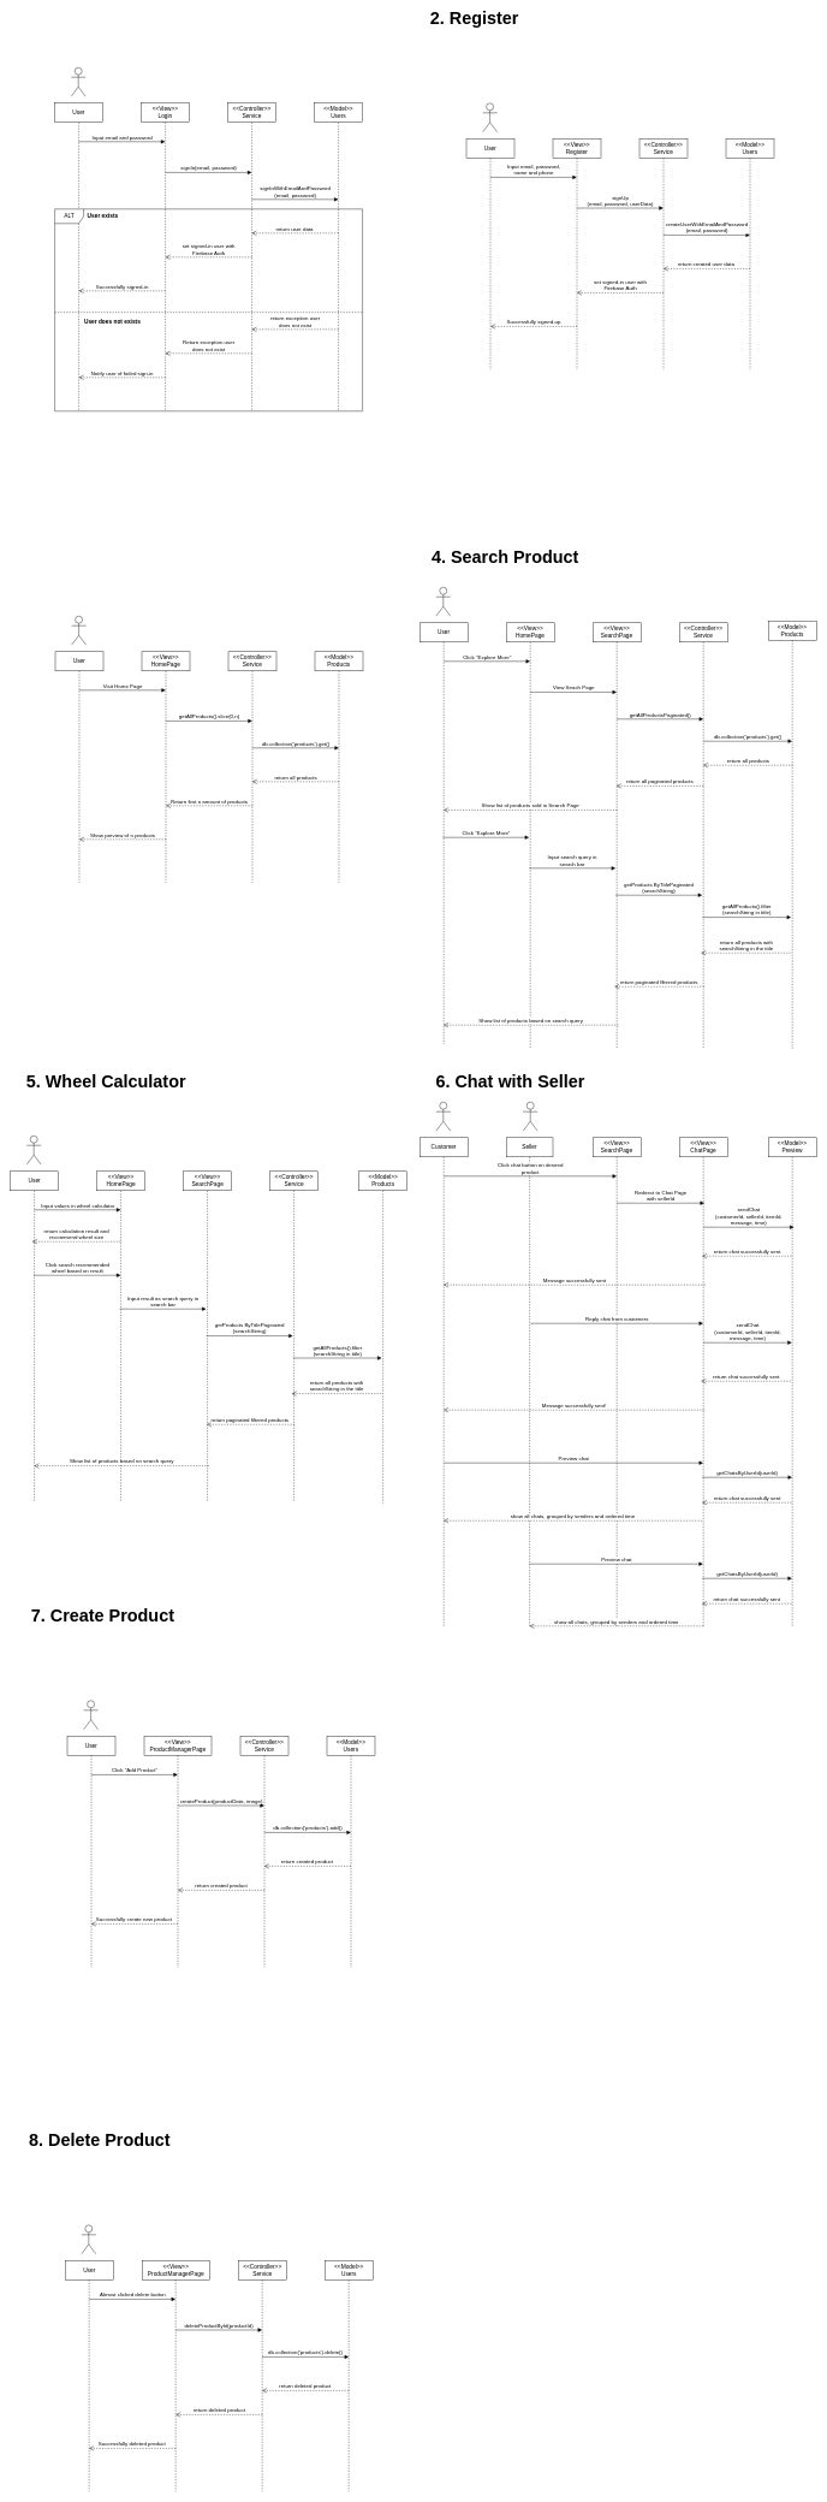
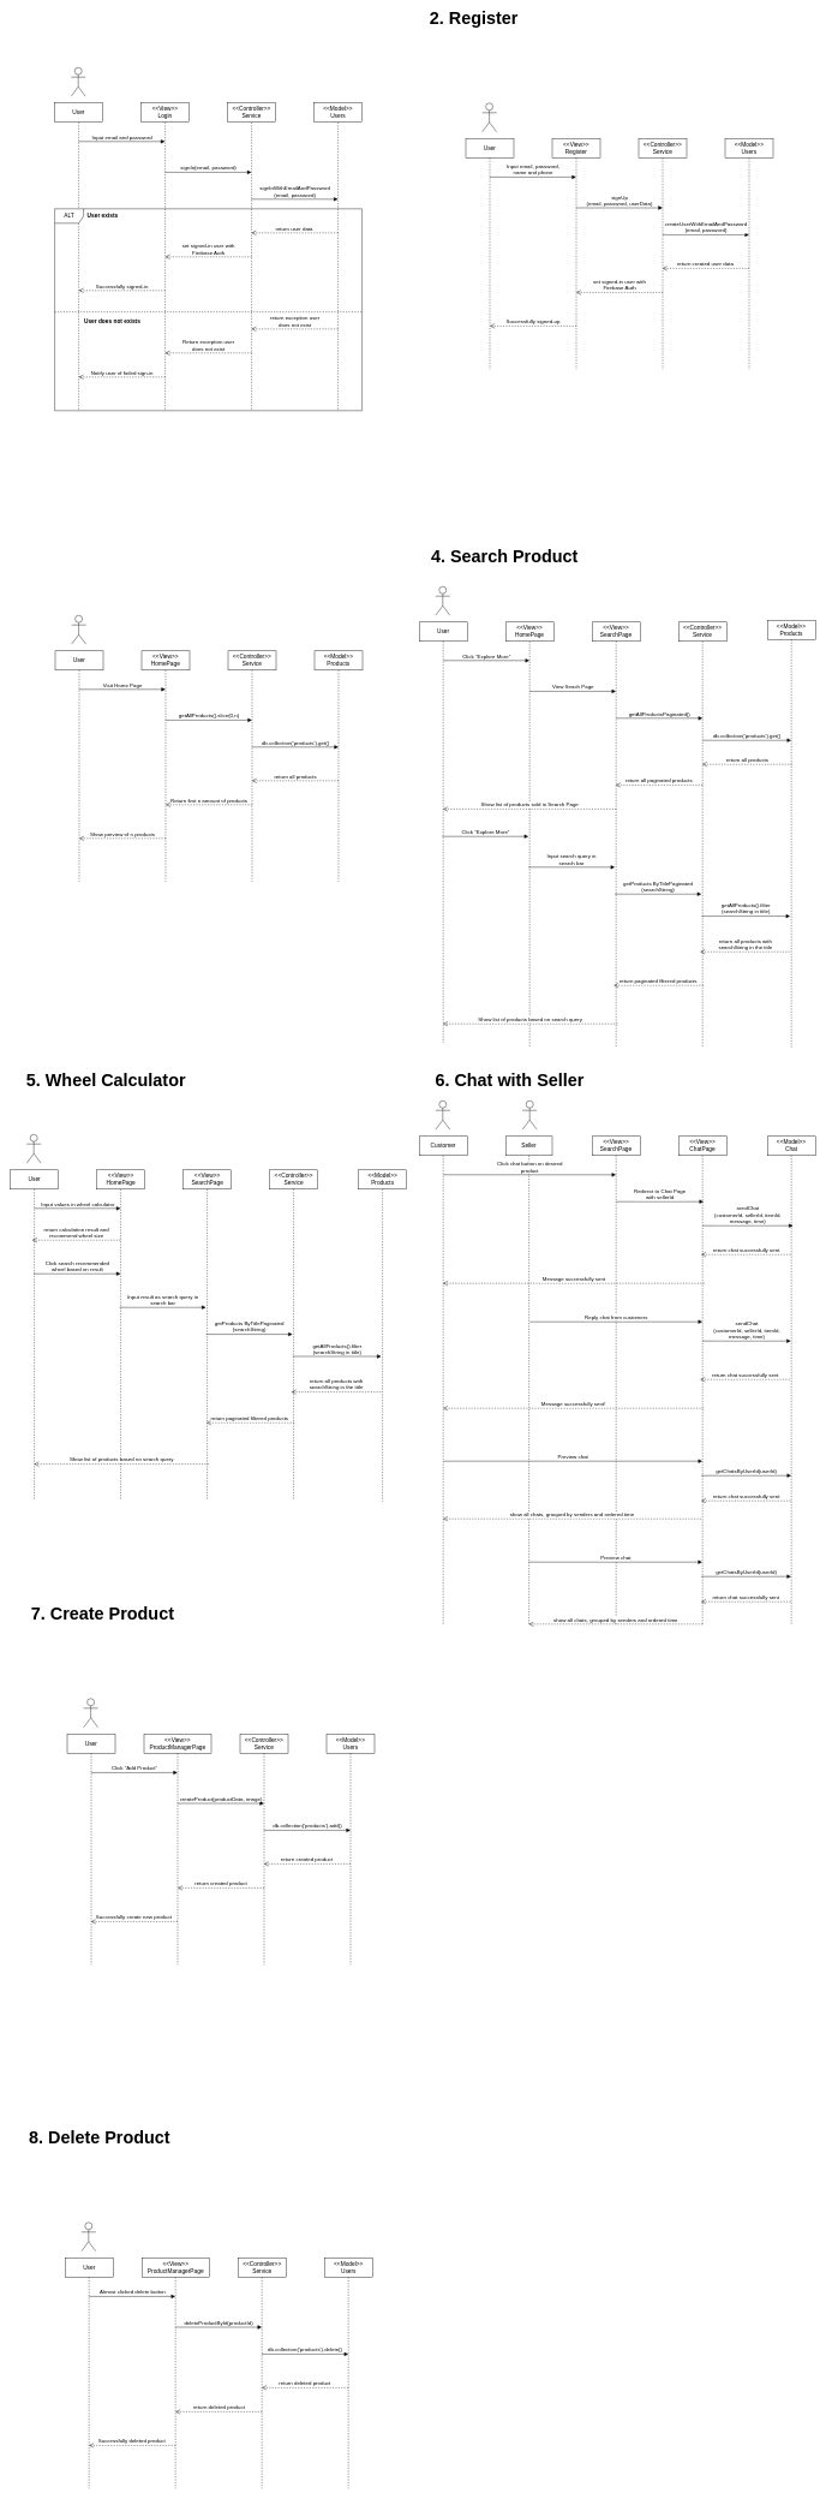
- <mxCell id="92" value="&amp;lt;&amp;lt;Model&amp;gt;&amp;gt;&lt;br&gt;Preview" style="shape=umlLifeline;perimeter=lifelinePerimeter;whiteSpace=wrap;html=1;container=1;collapsible=0;recursiveResize=0;outlineConnect=0;" parent="1" vertex="1"><mxGeometry x="1597" y="2364" width="100" height="1016" as="geometry" /></mxCell>
+ <mxCell id="92" value="&amp;lt;&amp;lt;Model&amp;gt;&amp;gt;&lt;br&gt;Chat" style="shape=umlLifeline;perimeter=lifelinePerimeter;whiteSpace=wrap;html=1;container=1;collapsible=0;recursiveResize=0;outlineConnect=0;" parent="1" vertex="1"><mxGeometry x="1597" y="2364" width="100" height="1016" as="geometry" /></mxCell>
